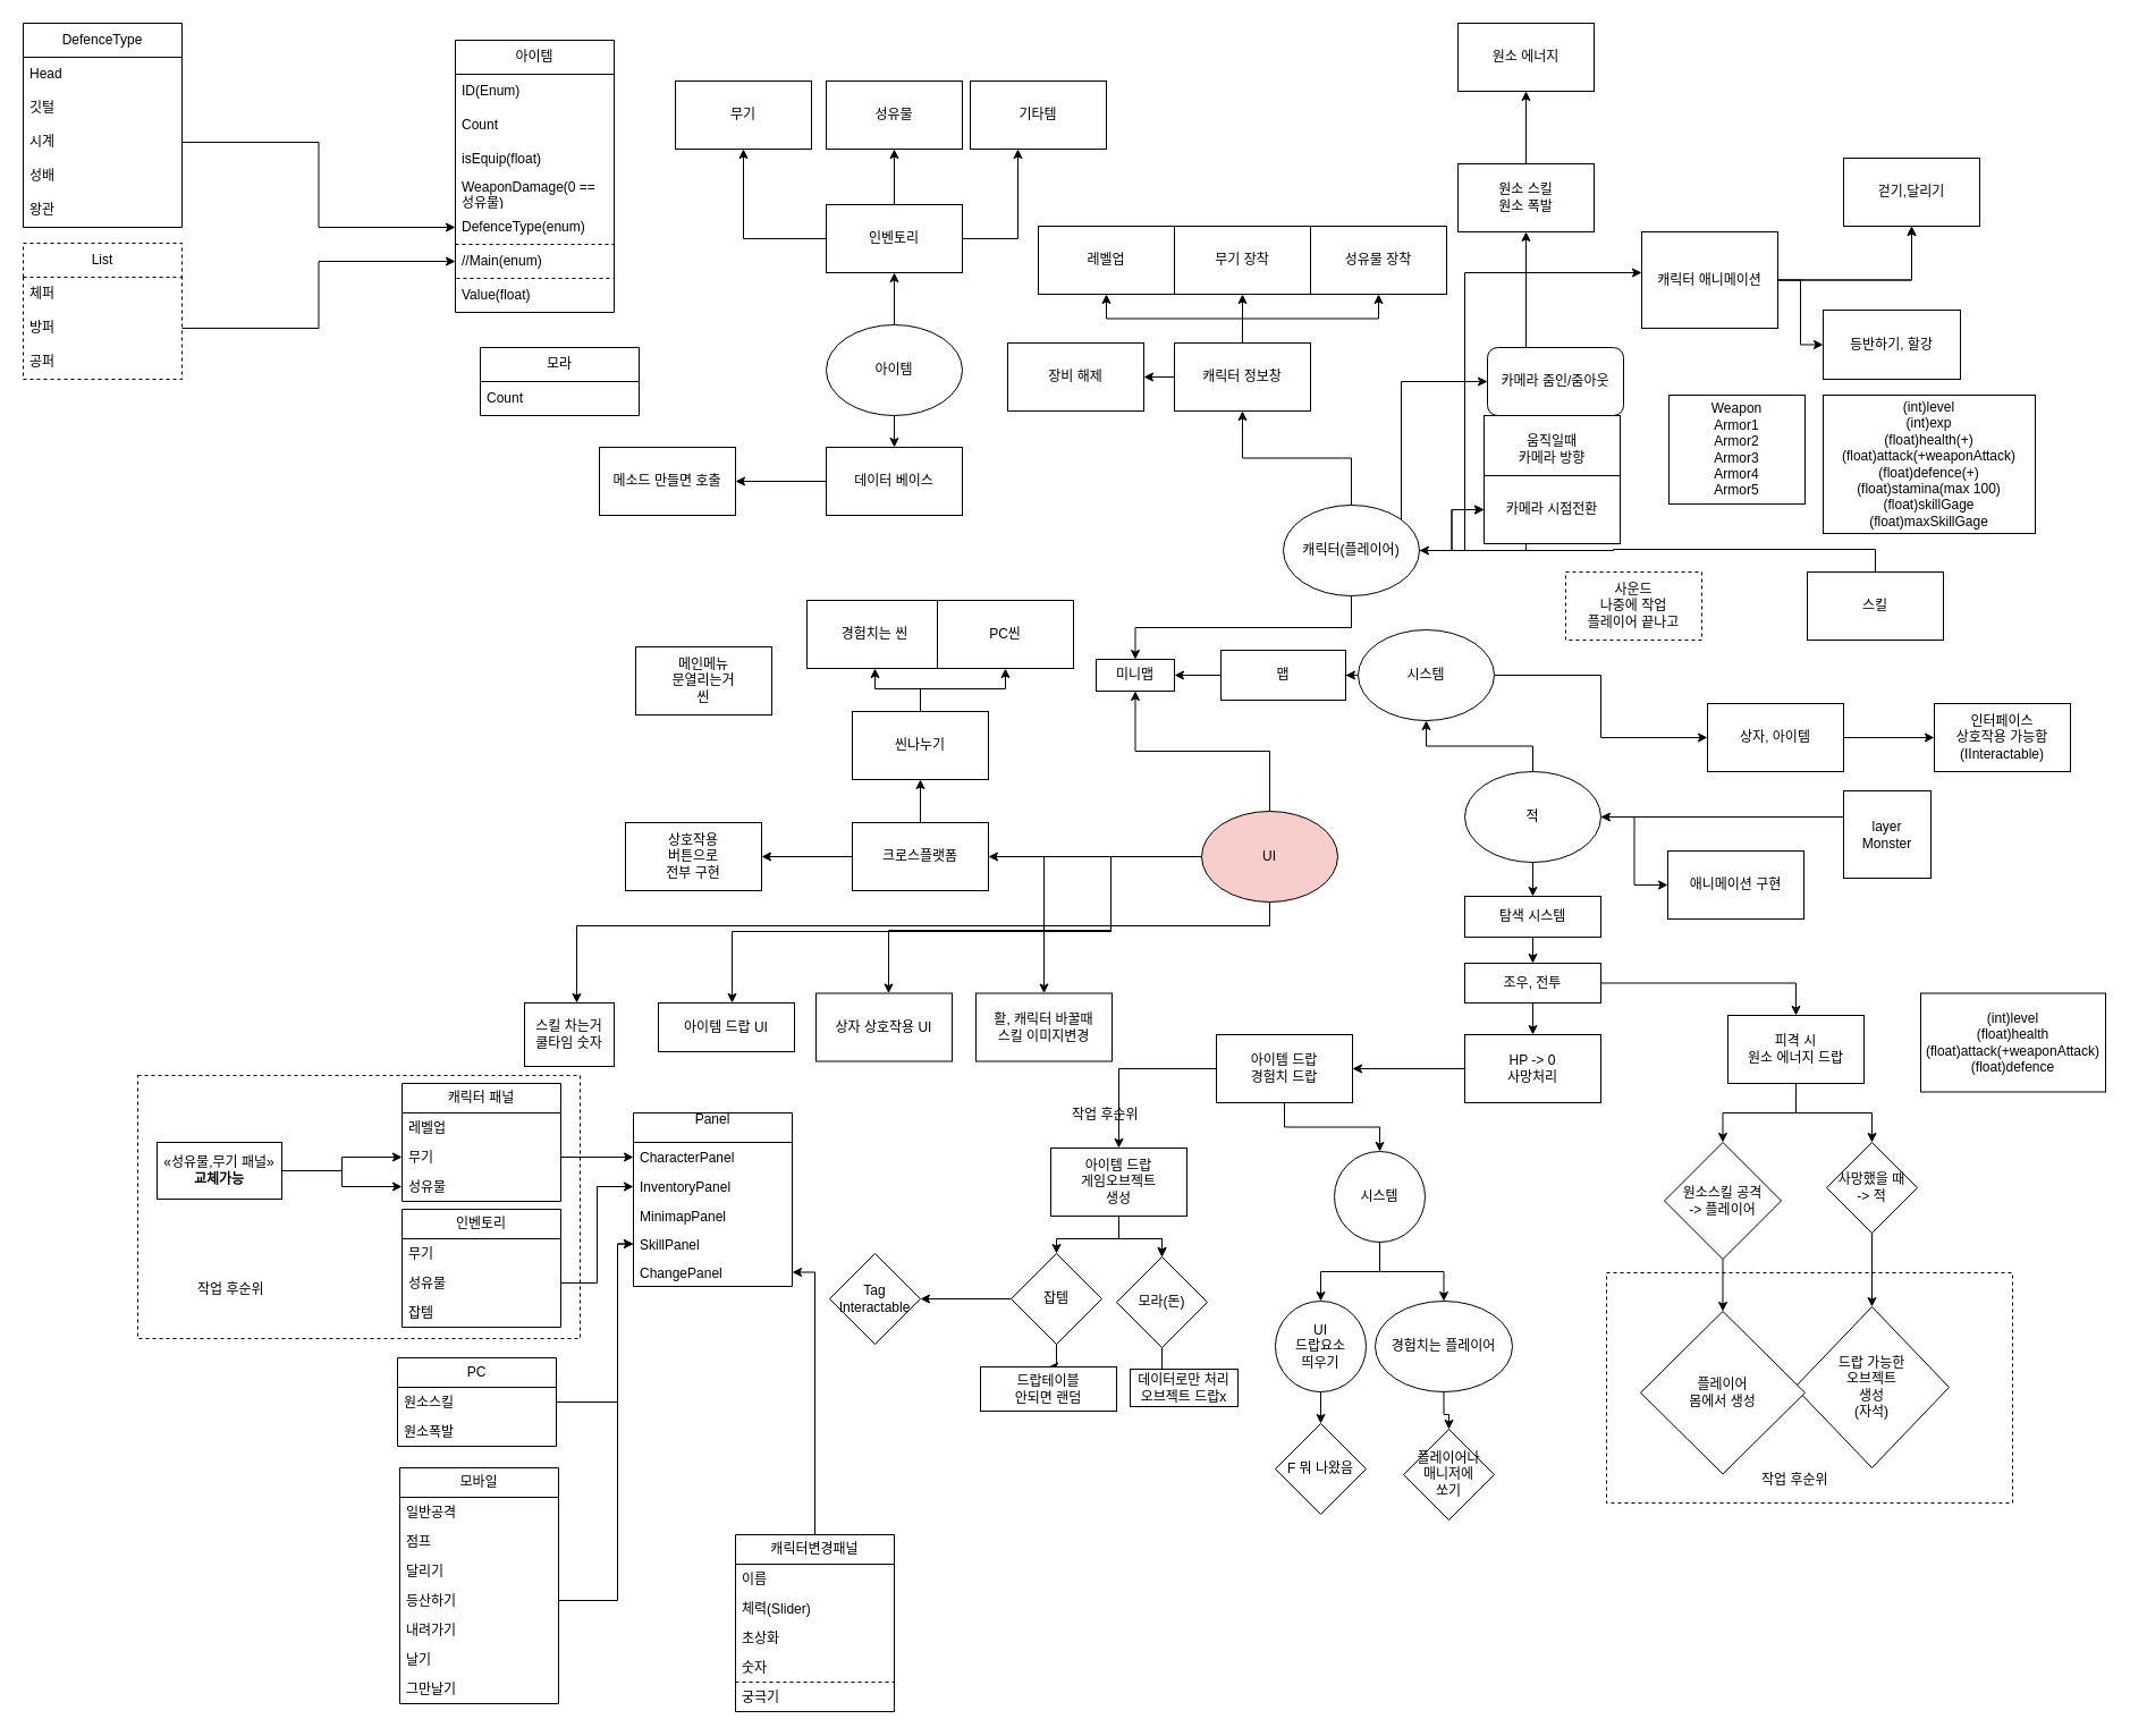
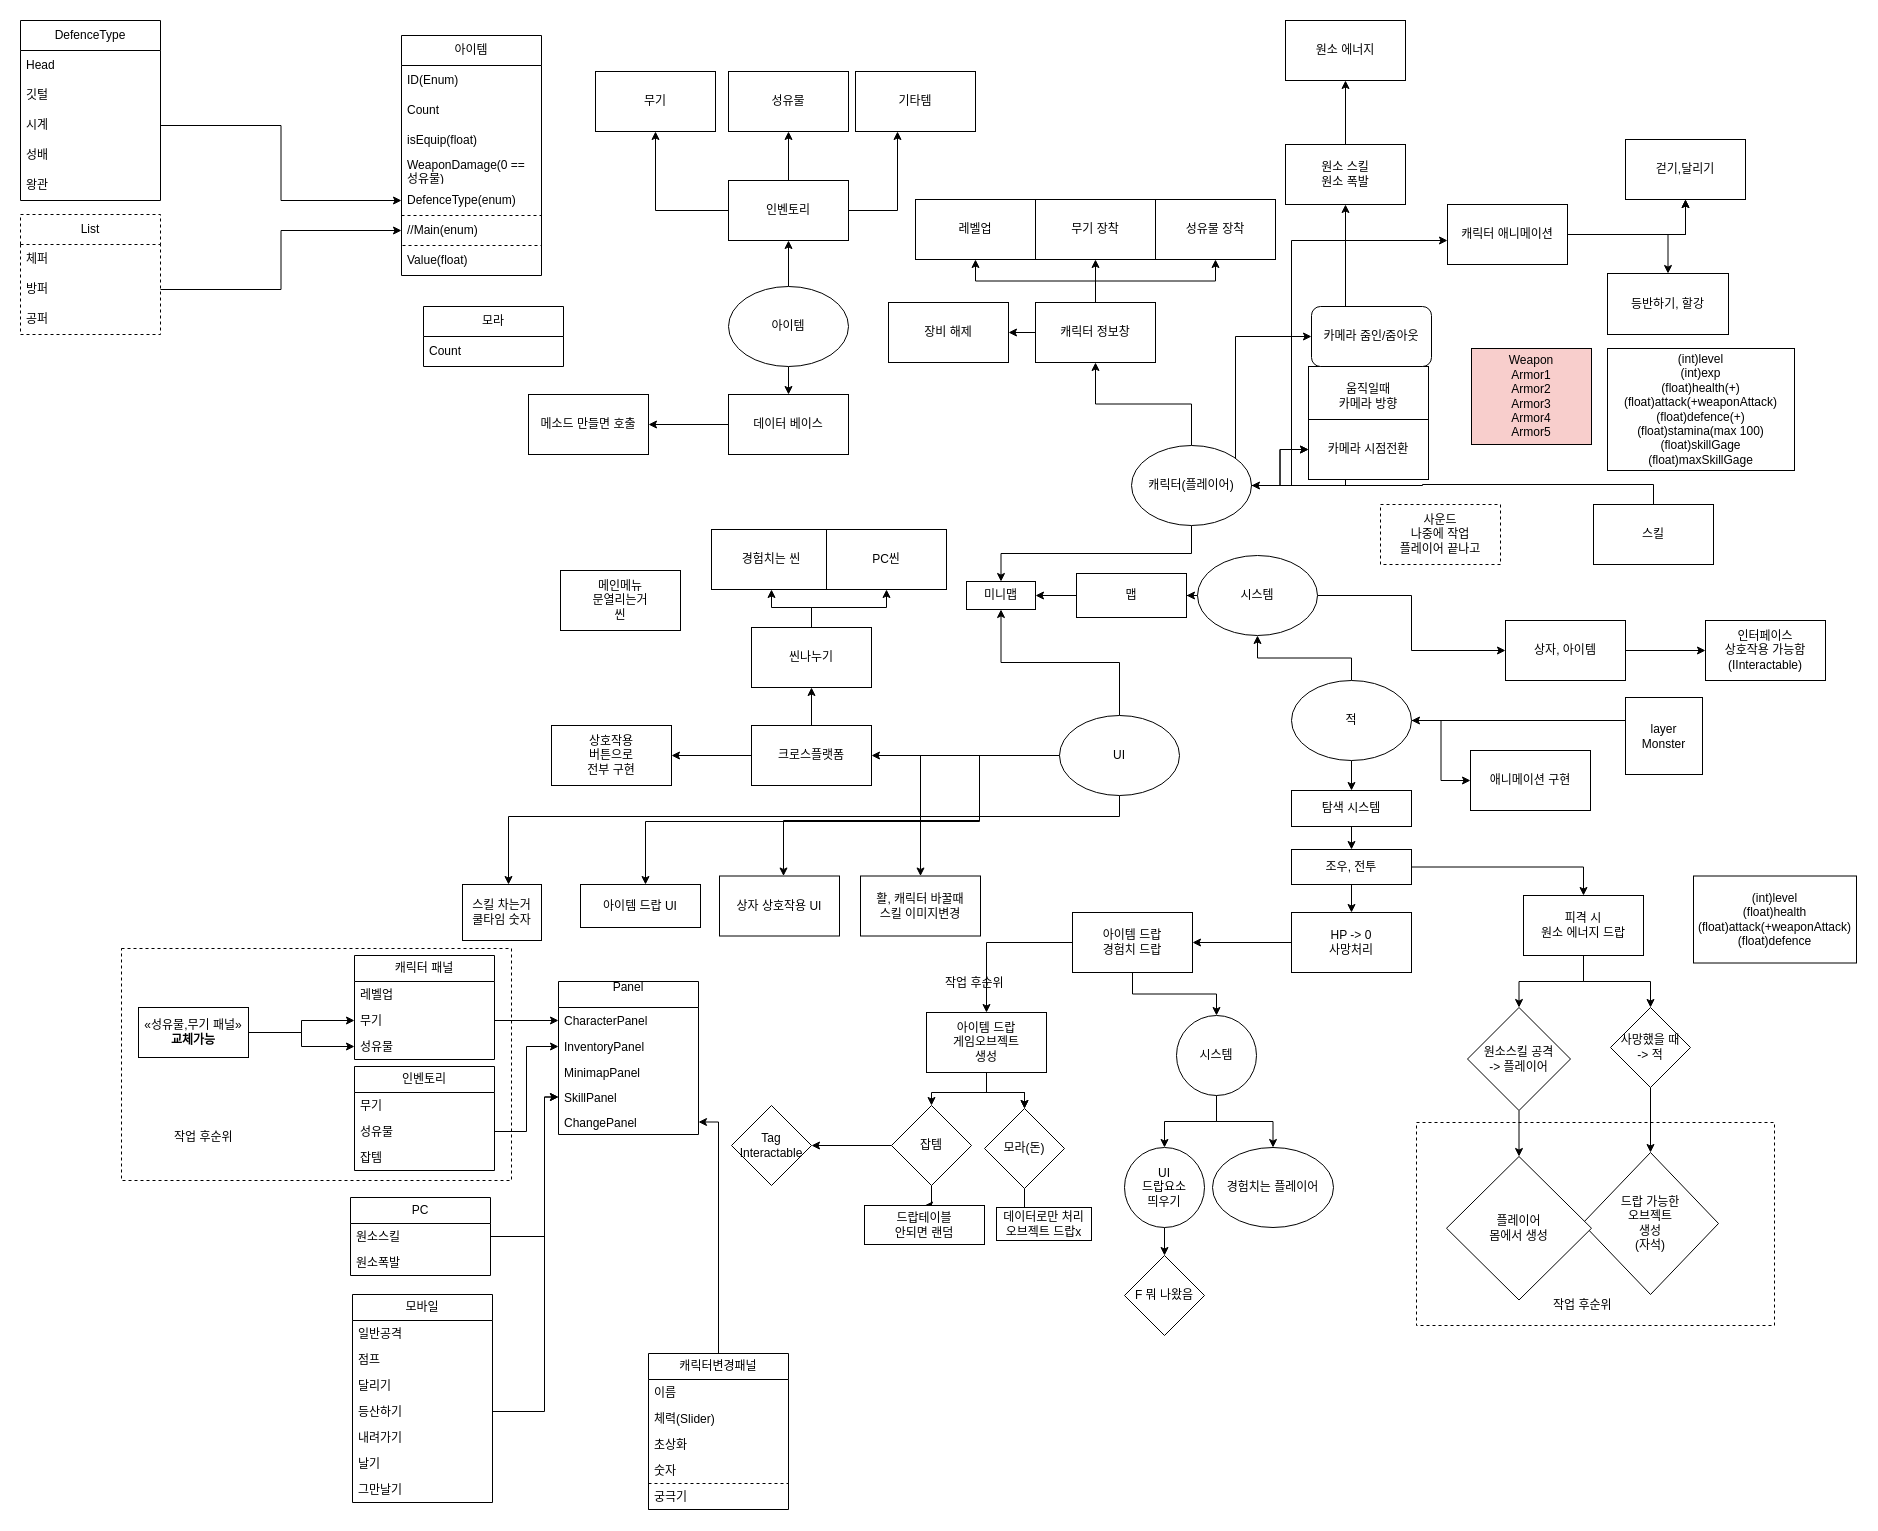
- <mxCell id="95" value="캐릭터 애니메이션" style="whiteSpace=wrap;html=1;" vertex="1" parent="1"><mxGeometry x="1447" y="204" width="120" height="85" as="geometry" /></mxCell>
+ <mxCell id="95" value="캐릭터 애니메이션" style="whiteSpace=wrap;html=1;" vertex="1" parent="1"><mxGeometry x="1447" y="204" width="120" height="60" as="geometry" /></mxCell>
- <mxCell id="168" value="Weapon&lt;div&gt;Armor1&lt;/div&gt;&lt;div&gt;Armor2&lt;/div&gt;&lt;div&gt;Armor3&lt;/div&gt;&lt;div&gt;Armor4&lt;/div&gt;&lt;div&gt;Armor5&lt;br&gt;&lt;/div&gt;" style="rounded=0;whiteSpace=wrap;html=1;" vertex="1" parent="1"><mxGeometry x="1471" y="348" width="120" height="96" as="geometry" /></mxCell>
+ <mxCell id="168" value="Weapon&lt;div&gt;Armor1&lt;/div&gt;&lt;div&gt;Armor2&lt;/div&gt;&lt;div&gt;Armor3&lt;/div&gt;&lt;div&gt;Armor4&lt;/div&gt;&lt;div&gt;Armor5&lt;br&gt;&lt;/div&gt;" style="rounded=0;whiteSpace=wrap;html=1;fillColor=#f8cecc;" vertex="1" parent="1"><mxGeometry x="1471" y="348" width="120" height="96" as="geometry" /></mxCell>
- <mxCell id="39" value="UI" style="ellipse;whiteSpace=wrap;html=1;fillColor=#f8cecc;" vertex="1" parent="1"><mxGeometry x="1059" y="715" width="120" height="80" as="geometry" /></mxCell>
+ <mxCell id="39" value="UI" style="ellipse;whiteSpace=wrap;html=1;" vertex="1" parent="1"><mxGeometry x="1059" y="715" width="120" height="80" as="geometry" /></mxCell>
- <mxCell id="29" value="" style="edgeStyle=orthogonalEdgeStyle;rounded=0;orthogonalLoop=1;jettySize=auto;html=1;" edge="1" parent="1" source="30" target="118"><mxGeometry relative="1" as="geometry" /></mxCell>
- <mxCell id="118" value="플레이어나&lt;div&gt;매니저에&lt;/div&gt;&lt;div&gt;쏘기&lt;/div&gt;" style="rhombus;whiteSpace=wrap;html=1;" vertex="1" parent="1"><mxGeometry x="1237" y="1260" width="80" height="80" as="geometry" /></mxCell>
